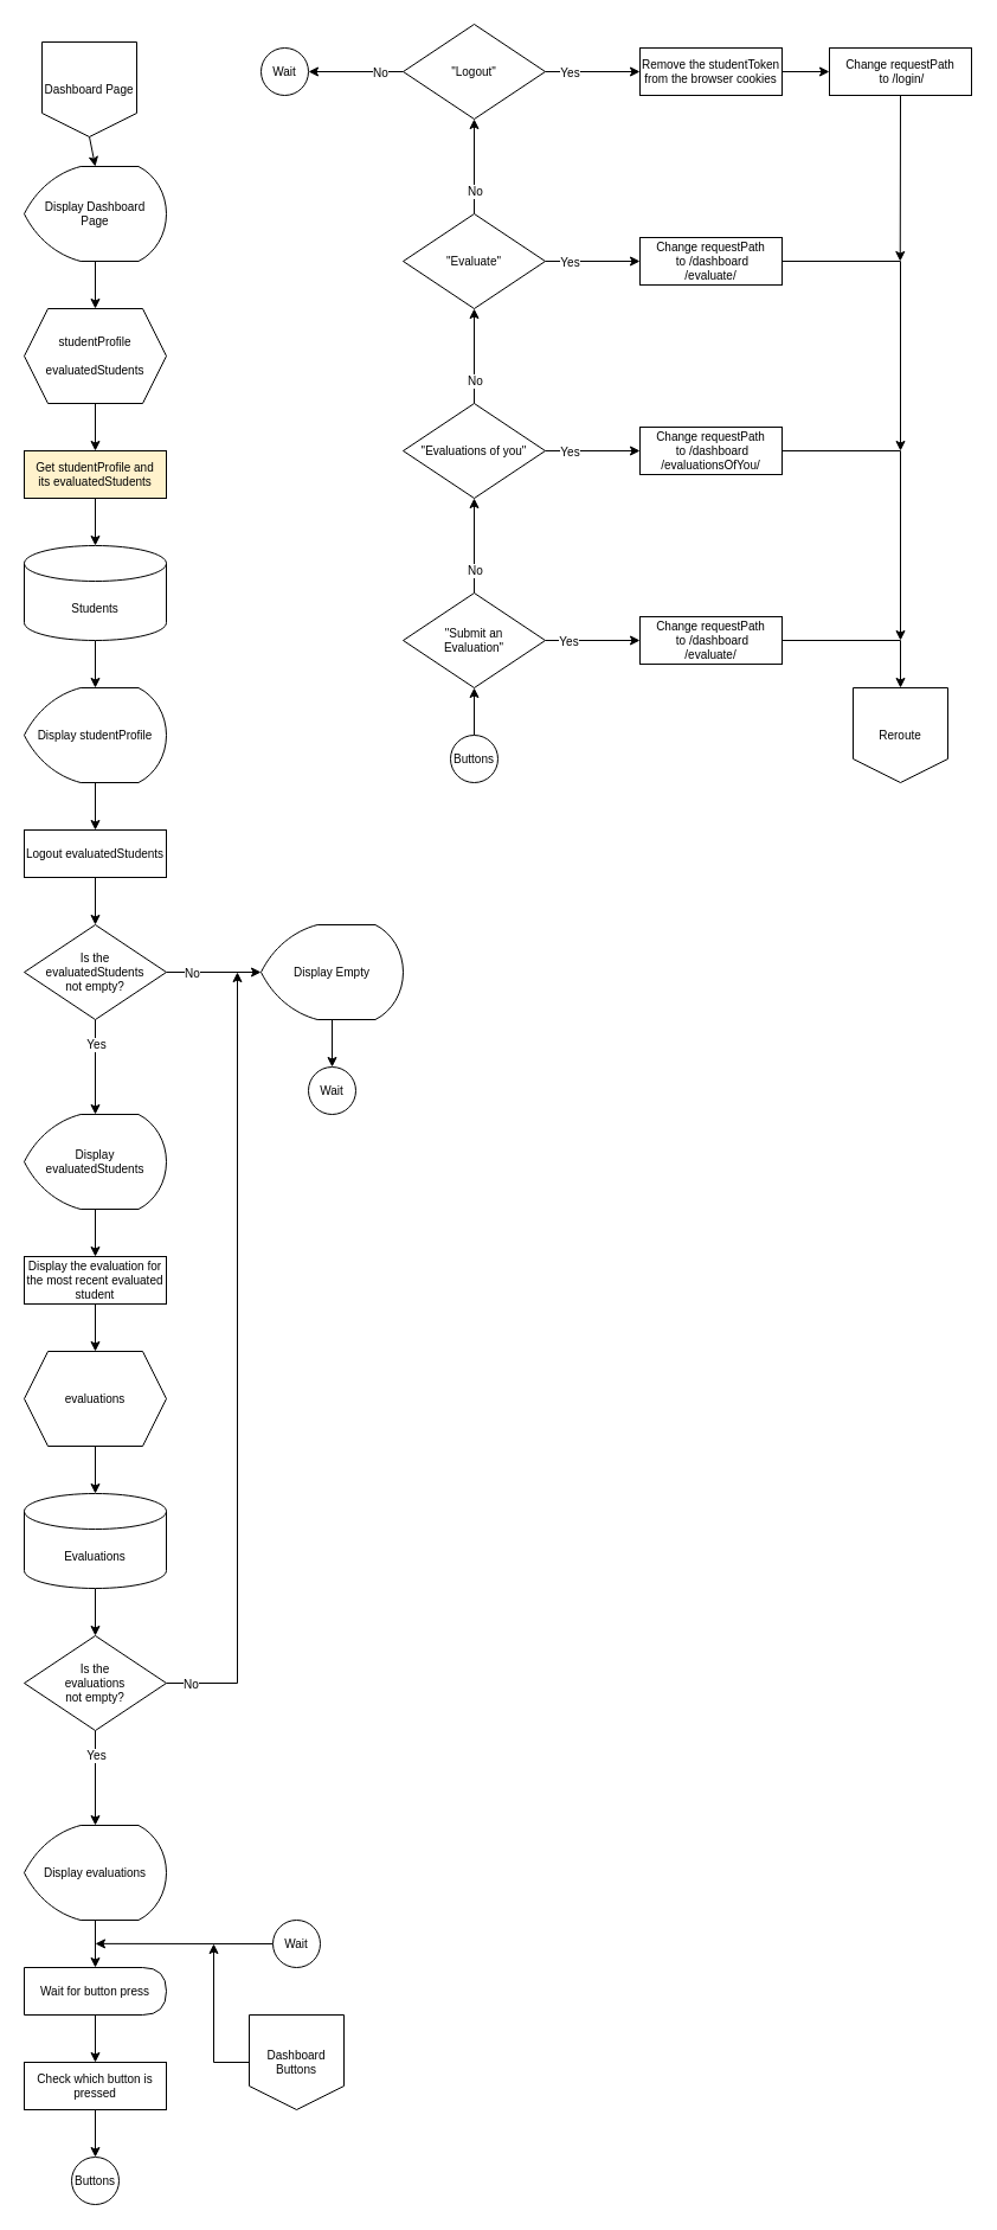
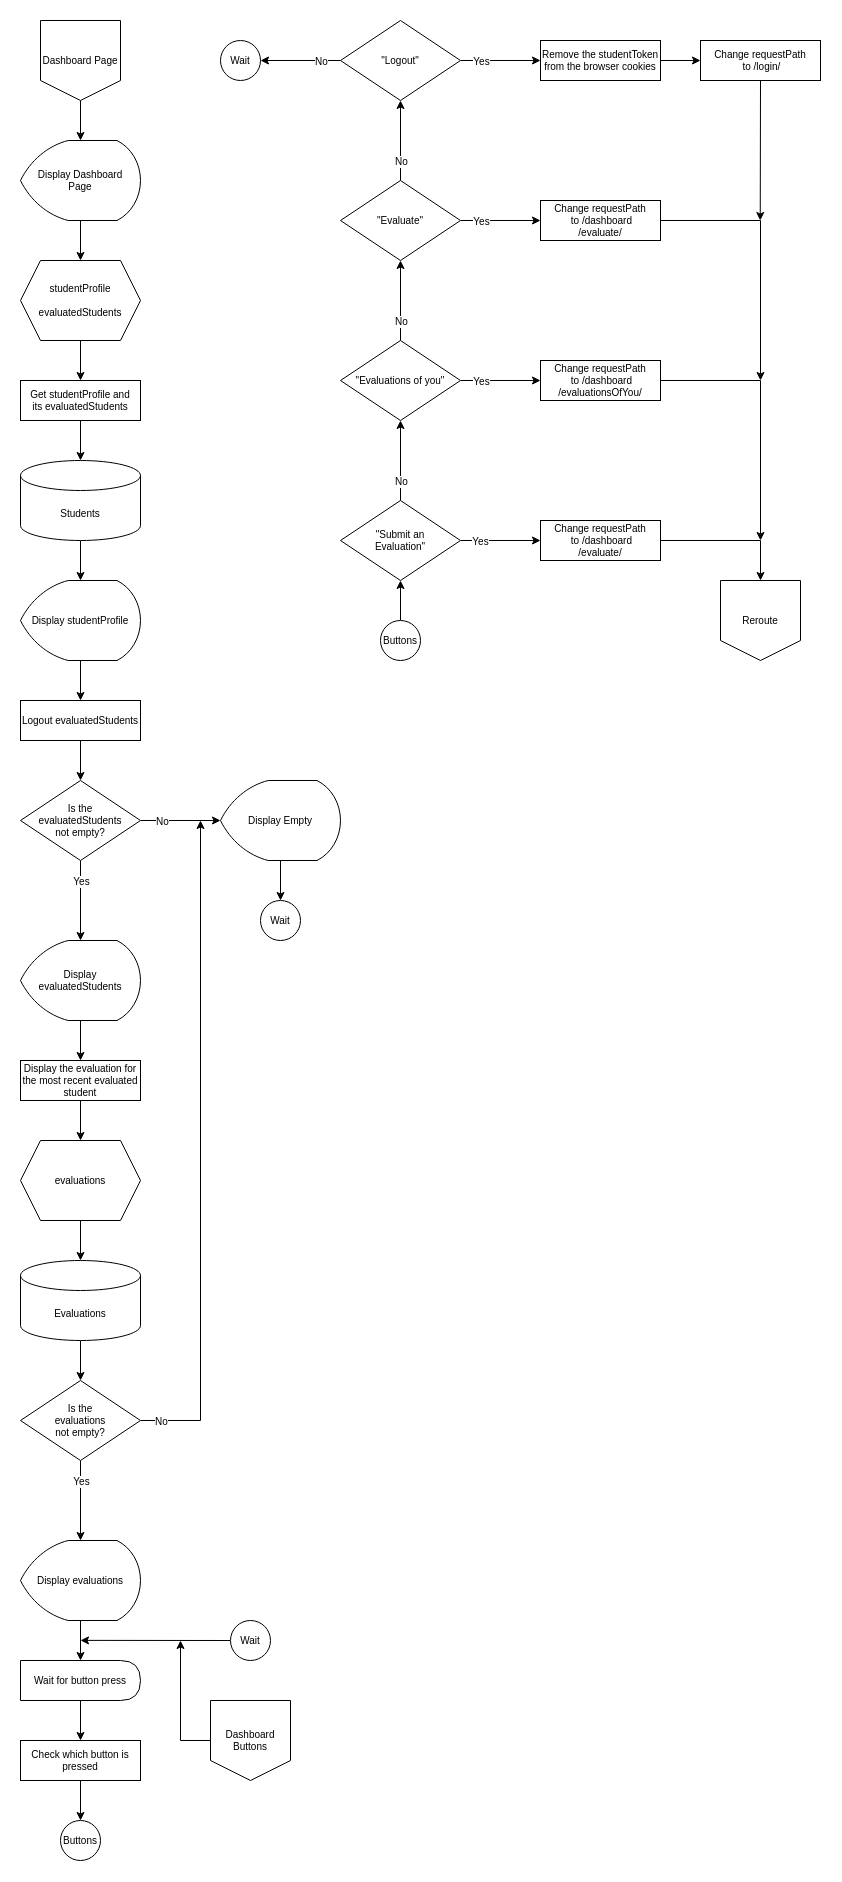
- <mxCell id="3" value="Dashboard Page" style="shape=offPageConnector;whiteSpace=wrap;html=1;strokeWidth=1;fontFamily=Helvetica;fontSize=10;size=0.25;rounded=0;" parent="1" vertex="1"><mxGeometry x="35" y="35" width="80" height="80" as="geometry" /></mxCell>
+ <mxCell id="3" value="Dashboard Page" style="shape=offPageConnector;whiteSpace=wrap;html=1;strokeWidth=1;fontFamily=Helvetica;fontSize=10;size=0.25;rounded=0;" parent="1" vertex="1"><mxGeometry x="40" y="20" width="80" height="80" as="geometry" /></mxCell>
- <mxCell id="15" value="Get studentProfile and&lt;br style=&quot;font-size: 10px;&quot;&gt;its evaluatedStudents" style="rounded=0;whiteSpace=wrap;html=1;fontFamily=Helvetica;strokeWidth=1;fontSize=10;fillColor=#fff2cc;" parent="1" vertex="1"><mxGeometry x="20" y="380" width="120" height="40" as="geometry" /></mxCell>
+ <mxCell id="15" value="Get studentProfile and&lt;br style=&quot;font-size: 10px;&quot;&gt;its evaluatedStudents" style="rounded=0;whiteSpace=wrap;html=1;fontFamily=Helvetica;strokeWidth=1;fontSize=10;" parent="1" vertex="1"><mxGeometry x="20" y="380" width="120" height="40" as="geometry" /></mxCell>
